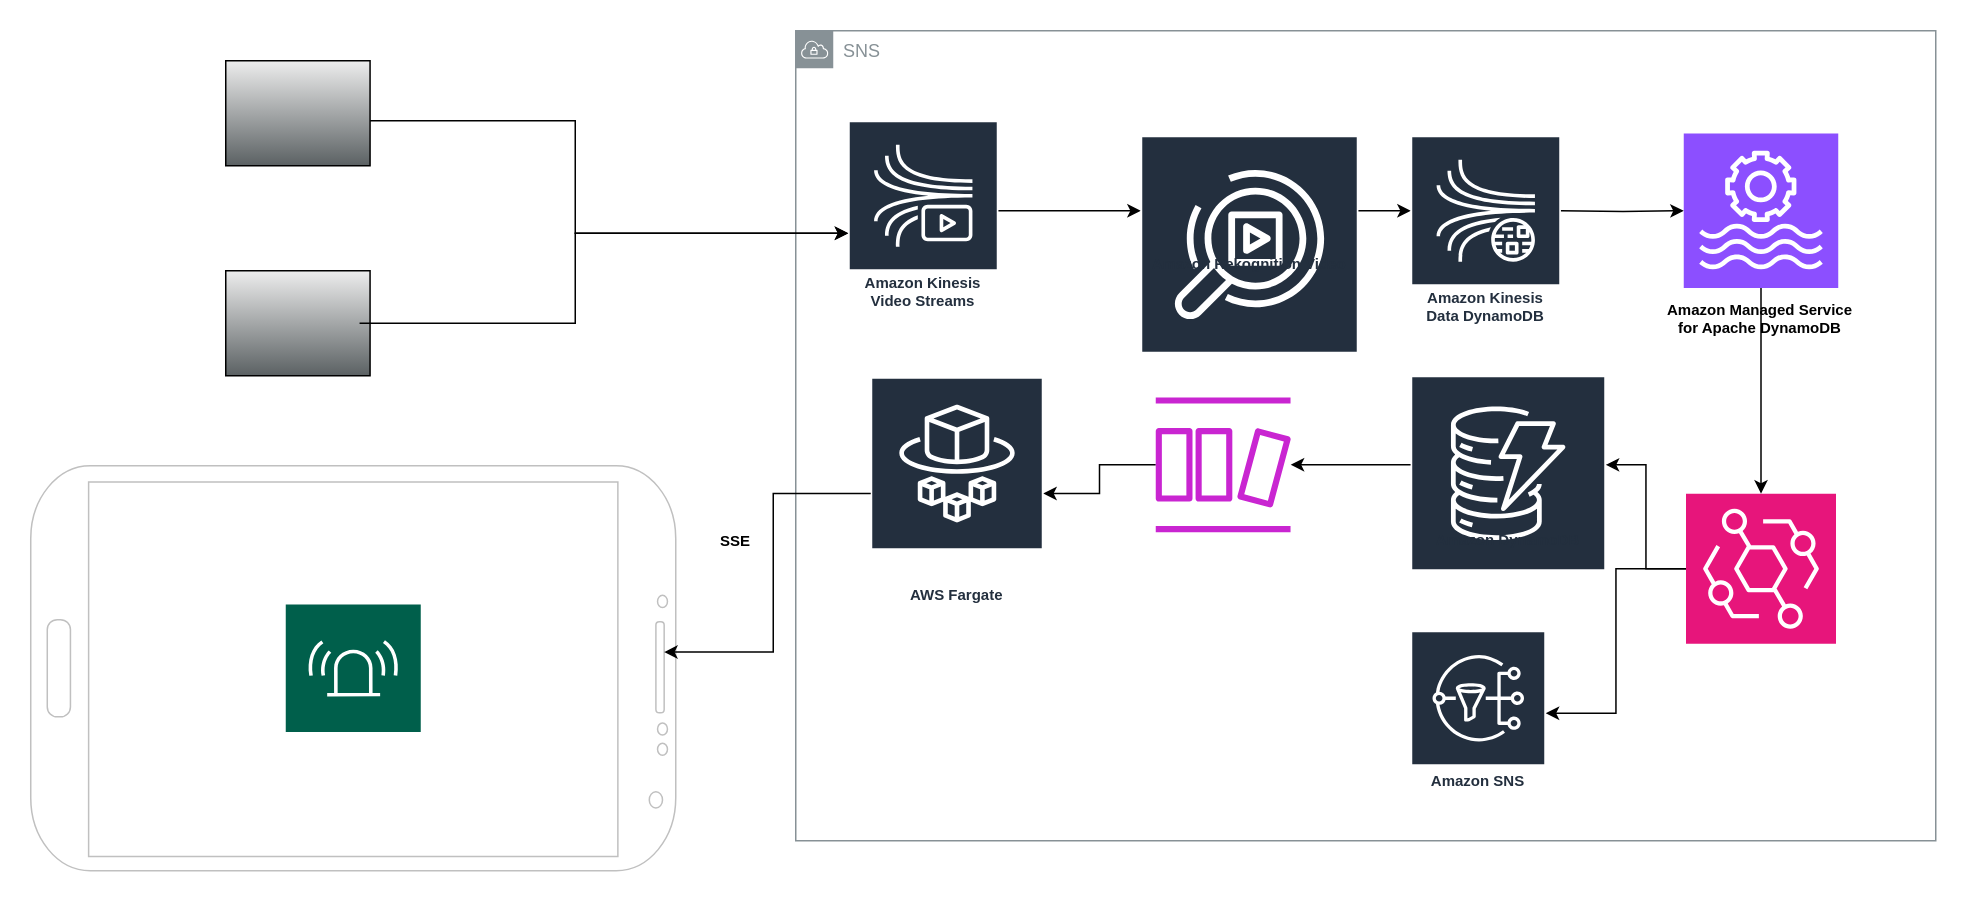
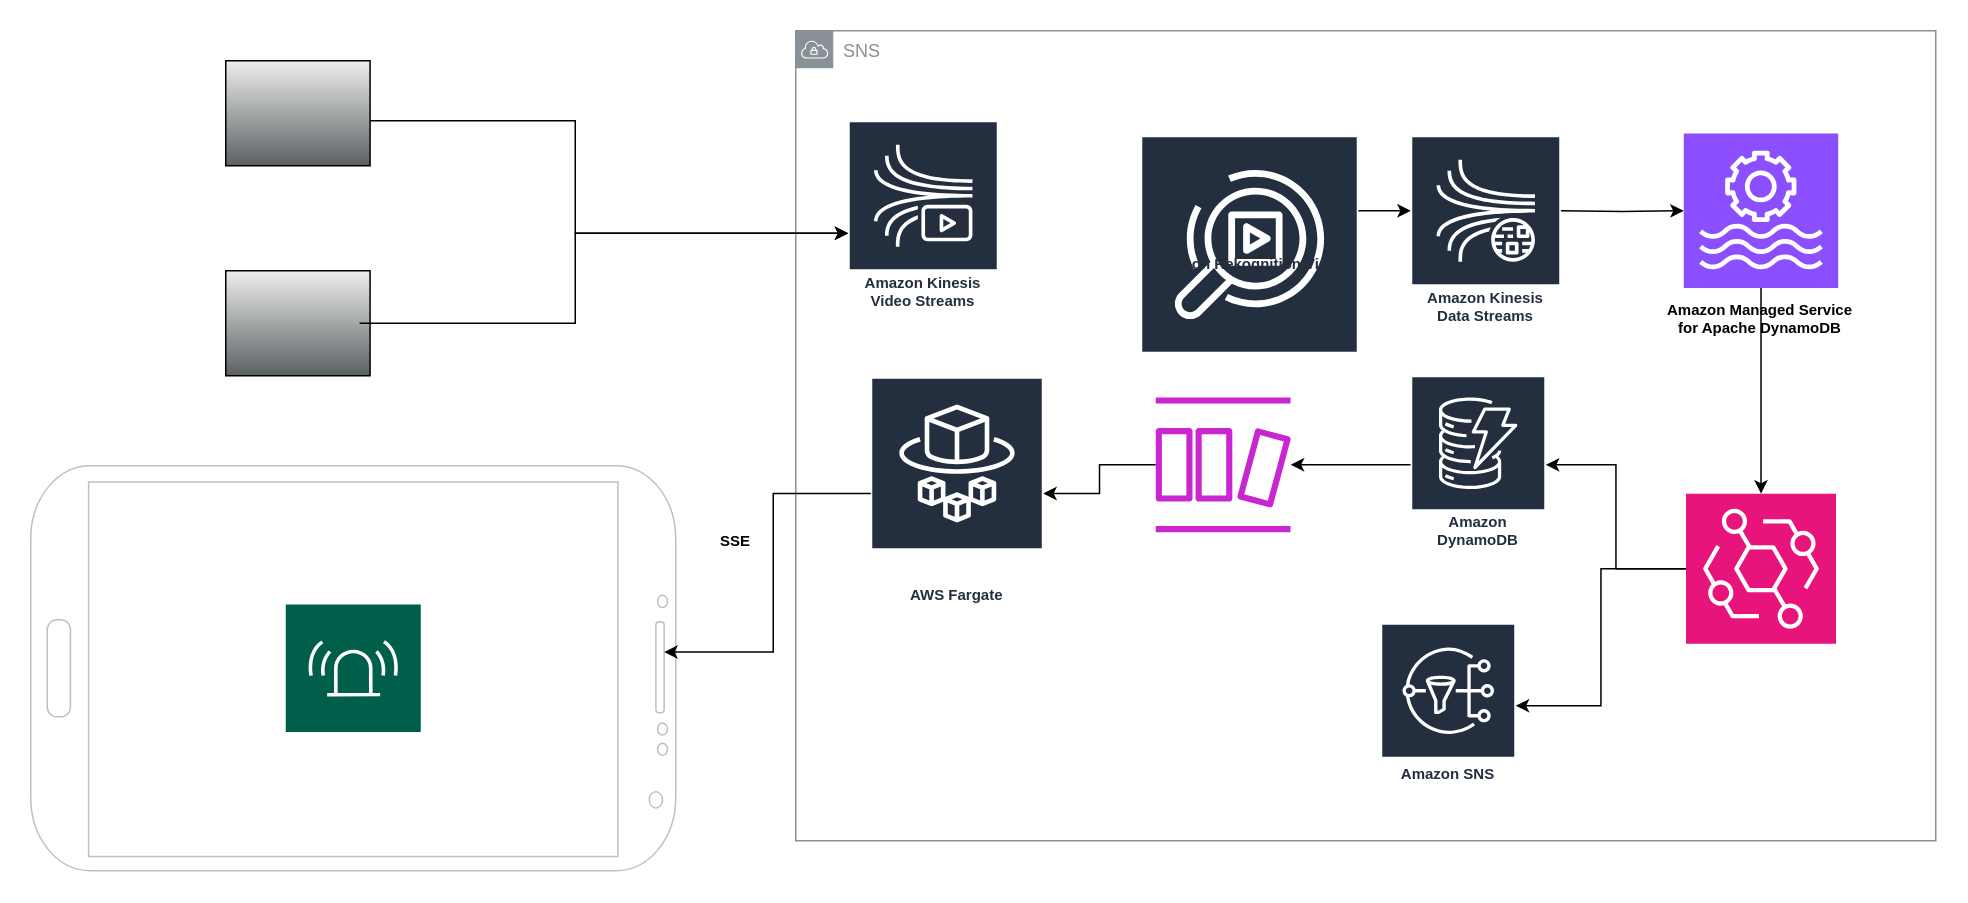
- <mxCell id="6" value="" style="edgeStyle=orthogonalEdgeStyle;rounded=0;orthogonalLoop=1;jettySize=auto;html=1;" edge="1" parent="1" source="7" target="9"><mxGeometry relative="1" as="geometry"><Array as="points"><mxPoint x="720" y="140" /><mxPoint x="720" y="140" /></Array></mxGeometry></mxCell>
- <mxCell id="25" value="Amazon Kinesis Data DynamoDB" style="sketch=0;outlineConnect=0;fontColor=#232F3E;gradientColor=none;strokeColor=#ffffff;fillColor=#232F3E;dashed=0;verticalLabelPosition=middle;verticalAlign=bottom;align=center;html=1;whiteSpace=wrap;fontSize=10;fontStyle=1;spacing=3;shape=mxgraph.aws4.productIcon;prIcon=mxgraph.aws4.kinesis_data_streams;" vertex="1" parent="1"><mxGeometry x="940" y="90" width="100" height="130" as="geometry" /></mxCell>
+ <mxCell id="25" value="Amazon Kinesis Data Streams" style="sketch=0;outlineConnect=0;fontColor=#232F3E;gradientColor=none;strokeColor=#ffffff;fillColor=#232F3E;dashed=0;verticalLabelPosition=middle;verticalAlign=bottom;align=center;html=1;whiteSpace=wrap;fontSize=10;fontStyle=1;spacing=3;shape=mxgraph.aws4.productIcon;prIcon=mxgraph.aws4.kinesis_data_streams;" vertex="1" parent="1"><mxGeometry x="940" y="90" width="100" height="130" as="geometry" /></mxCell>
- <mxCell id="16" value="Amazon DynamoDB" style="sketch=0;outlineConnect=0;fontColor=#232F3E;gradientColor=none;strokeColor=#ffffff;fillColor=#232F3E;dashed=0;verticalLabelPosition=middle;verticalAlign=bottom;align=center;html=1;whiteSpace=wrap;fontSize=10;fontStyle=1;spacing=3;shape=mxgraph.aws4.productIcon;prIcon=mxgraph.aws4.dynamodb;" vertex="1" parent="1"><mxGeometry x="940" y="250" width="130" height="118.75" as="geometry" /></mxCell>
+ <mxCell id="16" value="Amazon DynamoDB" style="sketch=0;outlineConnect=0;fontColor=#232F3E;gradientColor=none;strokeColor=#ffffff;fillColor=#232F3E;dashed=0;verticalLabelPosition=middle;verticalAlign=bottom;align=center;html=1;whiteSpace=wrap;fontSize=10;fontStyle=1;spacing=3;shape=mxgraph.aws4.productIcon;prIcon=mxgraph.aws4.dynamodb;" vertex="1" parent="1"><mxGeometry x="940" y="250" width="90" height="118.75" as="geometry" /></mxCell>
- <mxCell id="28" value="Amazon SNS" style="sketch=0;outlineConnect=0;fontColor=#232F3E;gradientColor=none;strokeColor=#ffffff;fillColor=#232F3E;dashed=0;verticalLabelPosition=middle;verticalAlign=bottom;align=center;html=1;whiteSpace=wrap;fontSize=10;fontStyle=1;spacing=3;shape=mxgraph.aws4.productIcon;prIcon=mxgraph.aws4.sns;" vertex="1" parent="1"><mxGeometry x="940" y="420" width="90" height="110" as="geometry" /></mxCell>
+ <mxCell id="28" value="Amazon SNS" style="sketch=0;outlineConnect=0;fontColor=#232F3E;gradientColor=none;strokeColor=#ffffff;fillColor=#232F3E;dashed=0;verticalLabelPosition=middle;verticalAlign=bottom;align=center;html=1;whiteSpace=wrap;fontSize=10;fontStyle=1;spacing=3;shape=mxgraph.aws4.productIcon;prIcon=mxgraph.aws4.sns;" vertex="1" parent="1"><mxGeometry x="920" y="415" width="90" height="110" as="geometry" /></mxCell>
